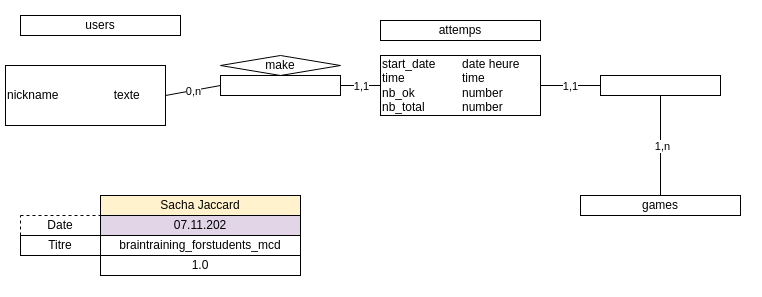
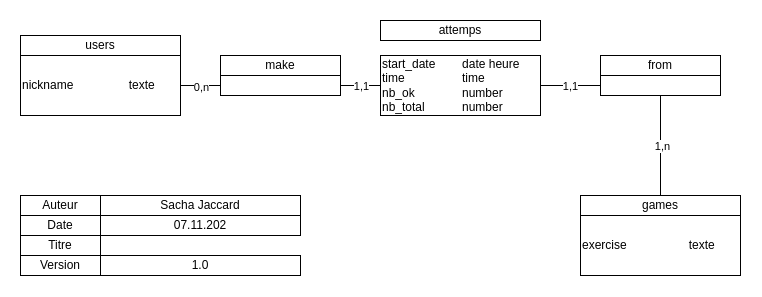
- <mxCell id="2" value="users" style="rounded=0;whiteSpace=wrap;html=1;" vertex="1" parent="1"><mxGeometry x="20" y="15" width="160" height="20" as="geometry" /></mxCell>
+ <mxCell id="2" value="users" style="rounded=0;whiteSpace=wrap;html=1;" vertex="1" parent="1"><mxGeometry x="20" y="35" width="160" height="20" as="geometry" /></mxCell>
- <mxCell id="8" value="make" style="rhombus;whiteSpace=wrap;html=1;" vertex="1" parent="1"><mxGeometry x="220" y="55" width="120" height="20" as="geometry" /></mxCell>
+ <mxCell id="8" value="make" style="rounded=0;whiteSpace=wrap;html=1;" vertex="1" parent="1"><mxGeometry x="220" y="55" width="120" height="20" as="geometry" /></mxCell>
+ <mxCell id="10" value="from" style="rounded=0;whiteSpace=wrap;html=1;" vertex="1" parent="1"><mxGeometry x="600" y="55" width="120" height="20" as="geometry" /></mxCell>
- <mxCell id="3" value="nickname&lt;span style=&quot;white-space: pre;&quot;&gt;&#09;&lt;/span&gt;&lt;span style=&quot;white-space: pre;&quot;&gt;&#09;&lt;/span&gt;&lt;span style=&quot;white-space: pre;&quot;&gt;&#09;&lt;/span&gt;texte" style="rounded=0;whiteSpace=wrap;html=1;align=left;" vertex="1" parent="1"><mxGeometry x="5" y="65" width="160" height="60" as="geometry" /></mxCell>
+ <mxCell id="3" value="nickname&lt;span style=&quot;white-space: pre;&quot;&gt;&#09;&lt;/span&gt;&lt;span style=&quot;white-space: pre;&quot;&gt;&#09;&lt;/span&gt;&lt;span style=&quot;white-space: pre;&quot;&gt;&#09;&lt;/span&gt;texte" style="rounded=0;whiteSpace=wrap;html=1;align=left;" vertex="1" parent="1"><mxGeometry x="20" y="55" width="160" height="60" as="geometry" /></mxCell>
+ <mxCell id="26" value="Auteur" style="rounded=0;whiteSpace=wrap;html=1;" vertex="1" parent="1"><mxGeometry x="20" y="195" width="80" height="20" as="geometry" /></mxCell>
- <mxCell id="27" value="Sacha Jaccard" style="rounded=0;whiteSpace=wrap;html=1;fillColor=#fff2cc;" vertex="1" parent="1"><mxGeometry x="100" y="195" width="200" height="20" as="geometry" /></mxCell>
+ <mxCell id="27" value="Sacha Jaccard" style="rounded=0;whiteSpace=wrap;html=1;" vertex="1" parent="1"><mxGeometry x="100" y="195" width="200" height="20" as="geometry" /></mxCell>
- <mxCell id="20" value="Date" style="rounded=0;whiteSpace=wrap;html=1;dashed=1;" vertex="1" parent="1"><mxGeometry x="20" y="215" width="80" height="20" as="geometry" /></mxCell>
+ <mxCell id="20" value="Date" style="rounded=0;whiteSpace=wrap;html=1;" vertex="1" parent="1"><mxGeometry x="20" y="215" width="80" height="20" as="geometry" /></mxCell>
- <mxCell id="21" value="07.11.202" style="rounded=0;whiteSpace=wrap;html=1;fillColor=#e1d5e7;" vertex="1" parent="1"><mxGeometry x="100" y="215" width="200" height="20" as="geometry" /></mxCell>
+ <mxCell id="21" value="07.11.202" style="rounded=0;whiteSpace=wrap;html=1;" vertex="1" parent="1"><mxGeometry x="100" y="215" width="200" height="20" as="geometry" /></mxCell>
- <mxCell id="25" value="braintraining_forstudents_mcd" style="rounded=0;whiteSpace=wrap;html=1;" vertex="1" parent="1"><mxGeometry x="100" y="235" width="200" height="20" as="geometry" /></mxCell>
+ <mxCell id="7" value="exercise&lt;span style=&quot;white-space: pre;&quot;&gt;&#09;&lt;/span&gt;&lt;span style=&quot;white-space: pre;&quot;&gt;&#09;&lt;/span&gt;&lt;span style=&quot;white-space: pre;&quot;&gt;&#09;&lt;/span&gt;texte" style="rounded=0;whiteSpace=wrap;html=1;align=left;" vertex="1" parent="1"><mxGeometry x="580" y="215" width="160" height="60" as="geometry" /></mxCell>
+ <mxCell id="22" value="Version" style="rounded=0;whiteSpace=wrap;html=1;" vertex="1" parent="1"><mxGeometry x="20" y="255" width="80" height="20" as="geometry" /></mxCell>
